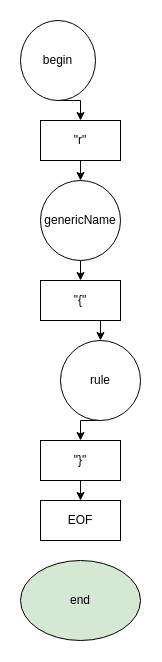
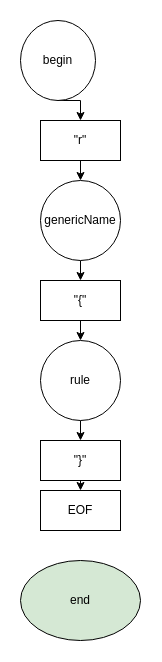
- <mxCell id="11" value="rule" style="ellipse;whiteSpace=wrap;html=1;aspect=fixed;" vertex="1" parent="1"><mxGeometry x="60" y="340" width="80" height="80" as="geometry" /></mxCell>
+ <mxCell id="11" value="rule" style="ellipse;whiteSpace=wrap;html=1;aspect=fixed;" vertex="1" parent="1"><mxGeometry x="40" y="340" width="80" height="80" as="geometry" /></mxCell>
- <mxCell id="14" value="EOF" style="rounded=0;whiteSpace=wrap;html=1;" vertex="1" parent="1"><mxGeometry x="40" y="500" width="80" height="40" as="geometry" /></mxCell>
+ <mxCell id="14" value="EOF" style="rounded=0;whiteSpace=wrap;html=1;" vertex="1" parent="1"><mxGeometry x="40" y="490" width="80" height="40" as="geometry" /></mxCell>
